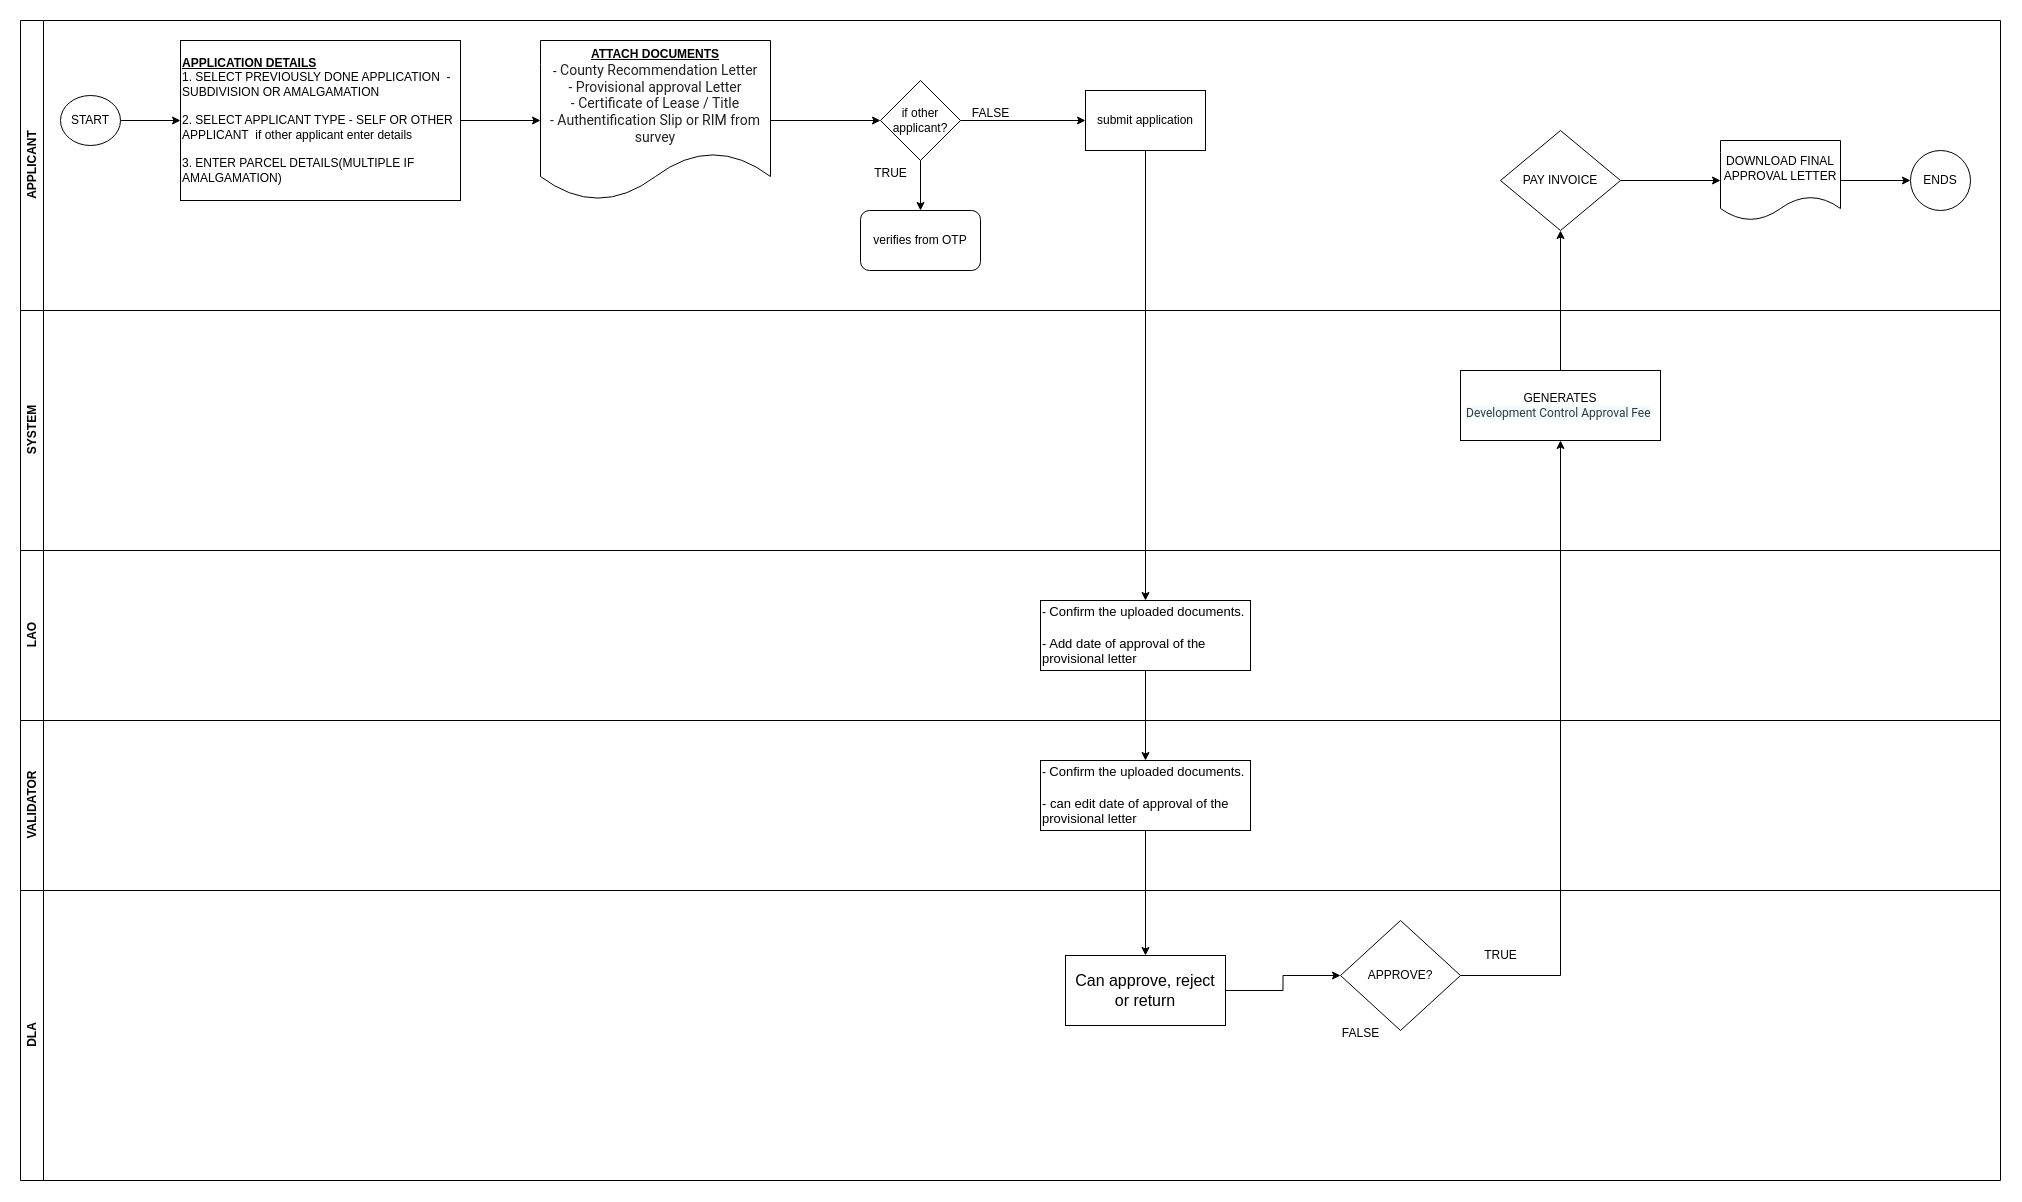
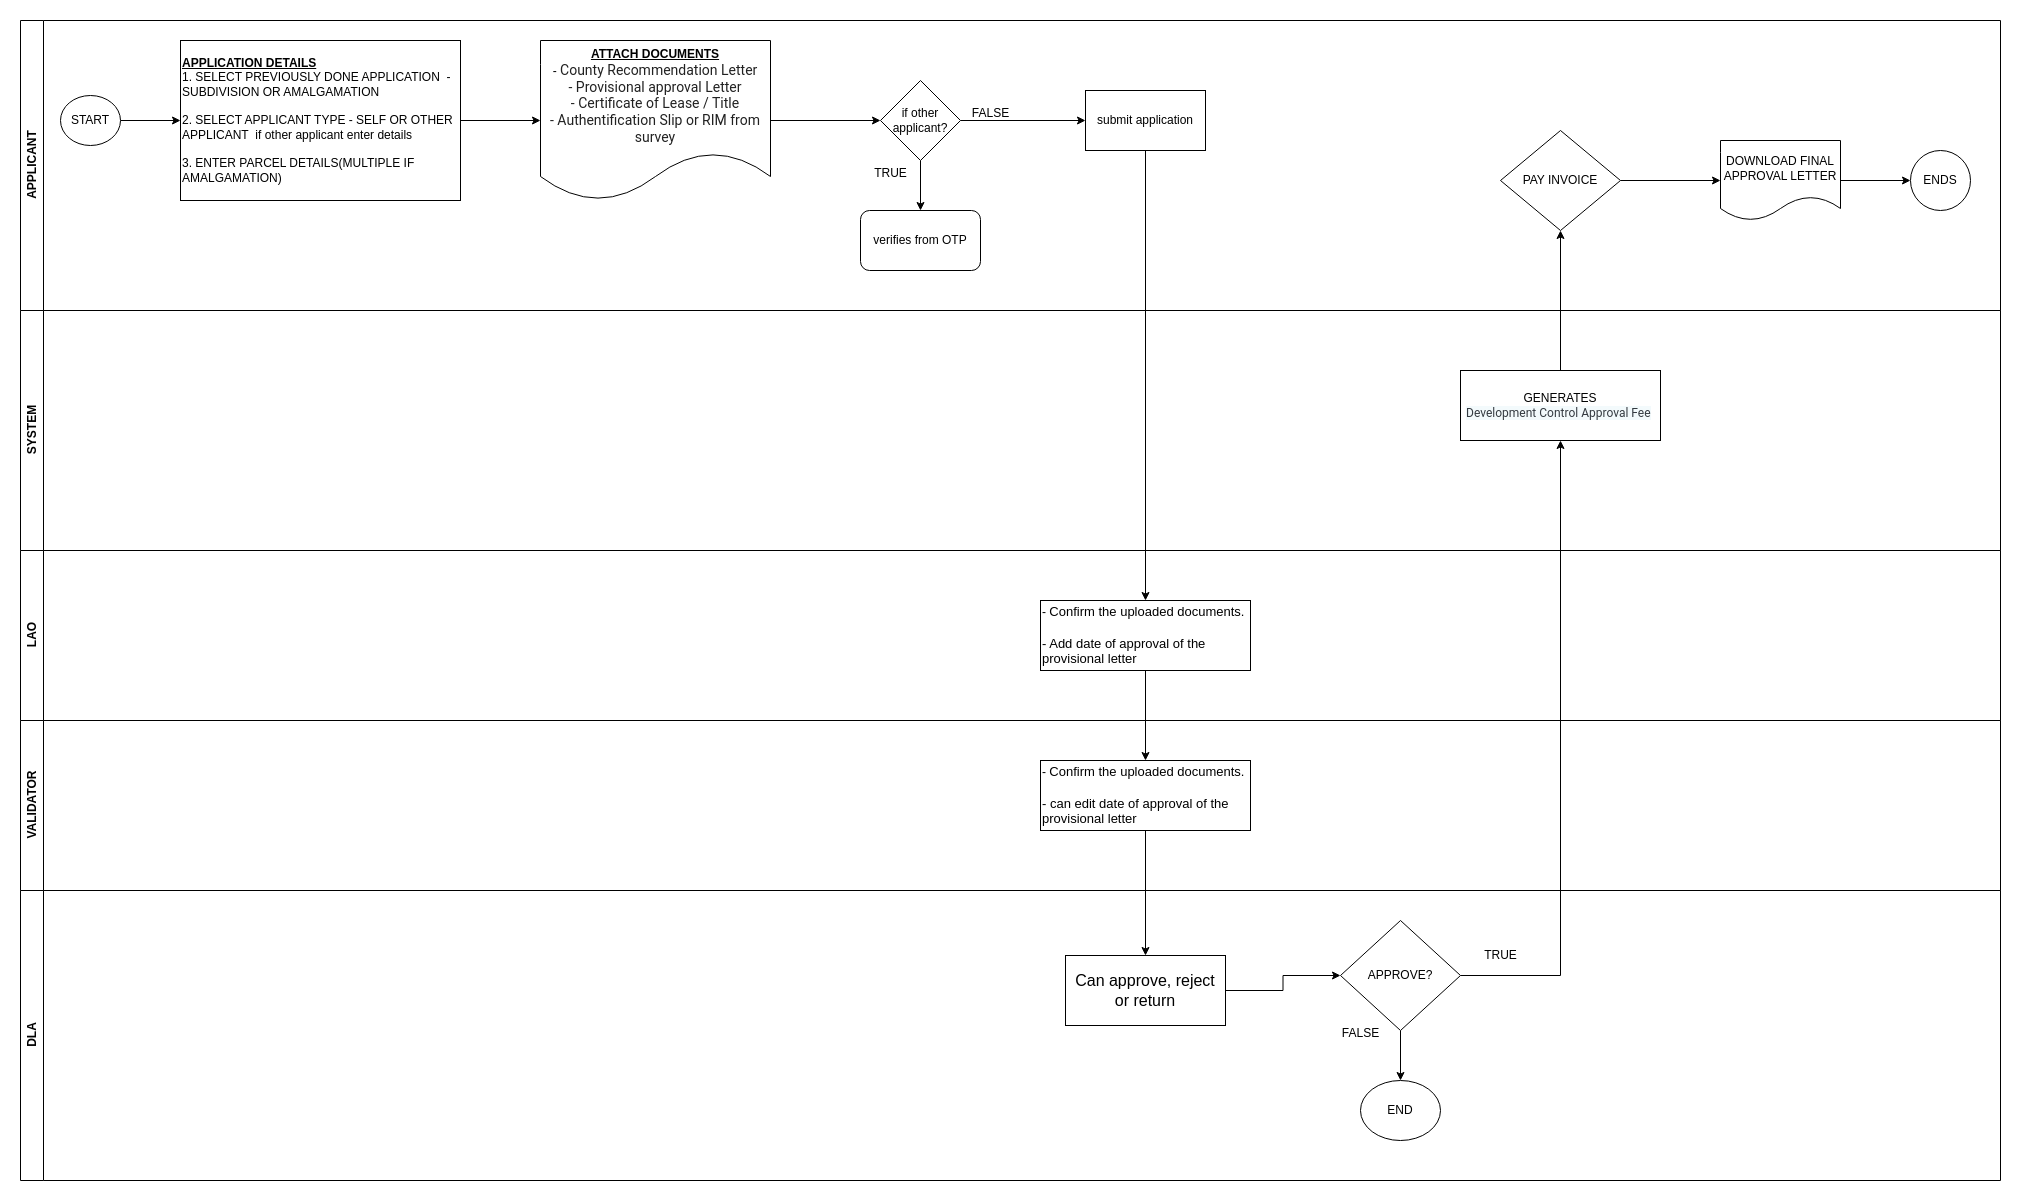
+ <mxCell id="33" value="" style="edgeStyle=orthogonalEdgeStyle;rounded=0;orthogonalLoop=1;jettySize=auto;html=1;" edge="1" parent="1" source="35" target="36"><mxGeometry relative="1" as="geometry" /></mxCell>
+ <mxCell id="36" value="END" style="ellipse;whiteSpace=wrap;html=1;" vertex="1" parent="1"><mxGeometry x="1360" y="1080" width="80" height="60" as="geometry" /></mxCell>
